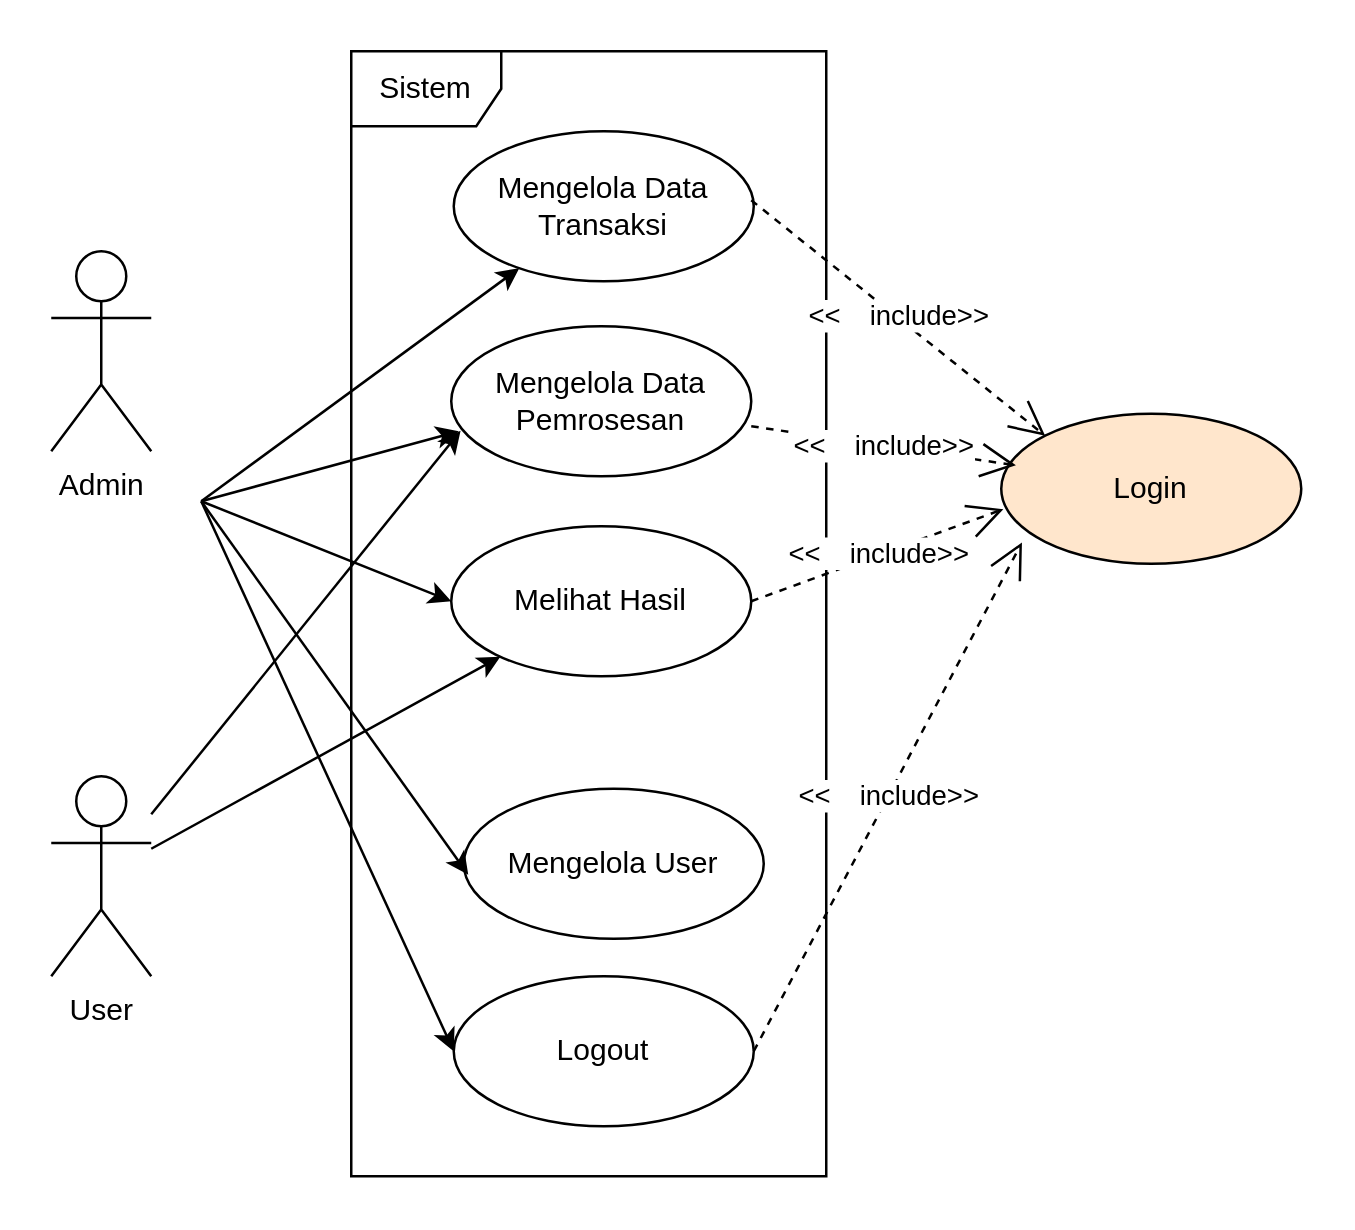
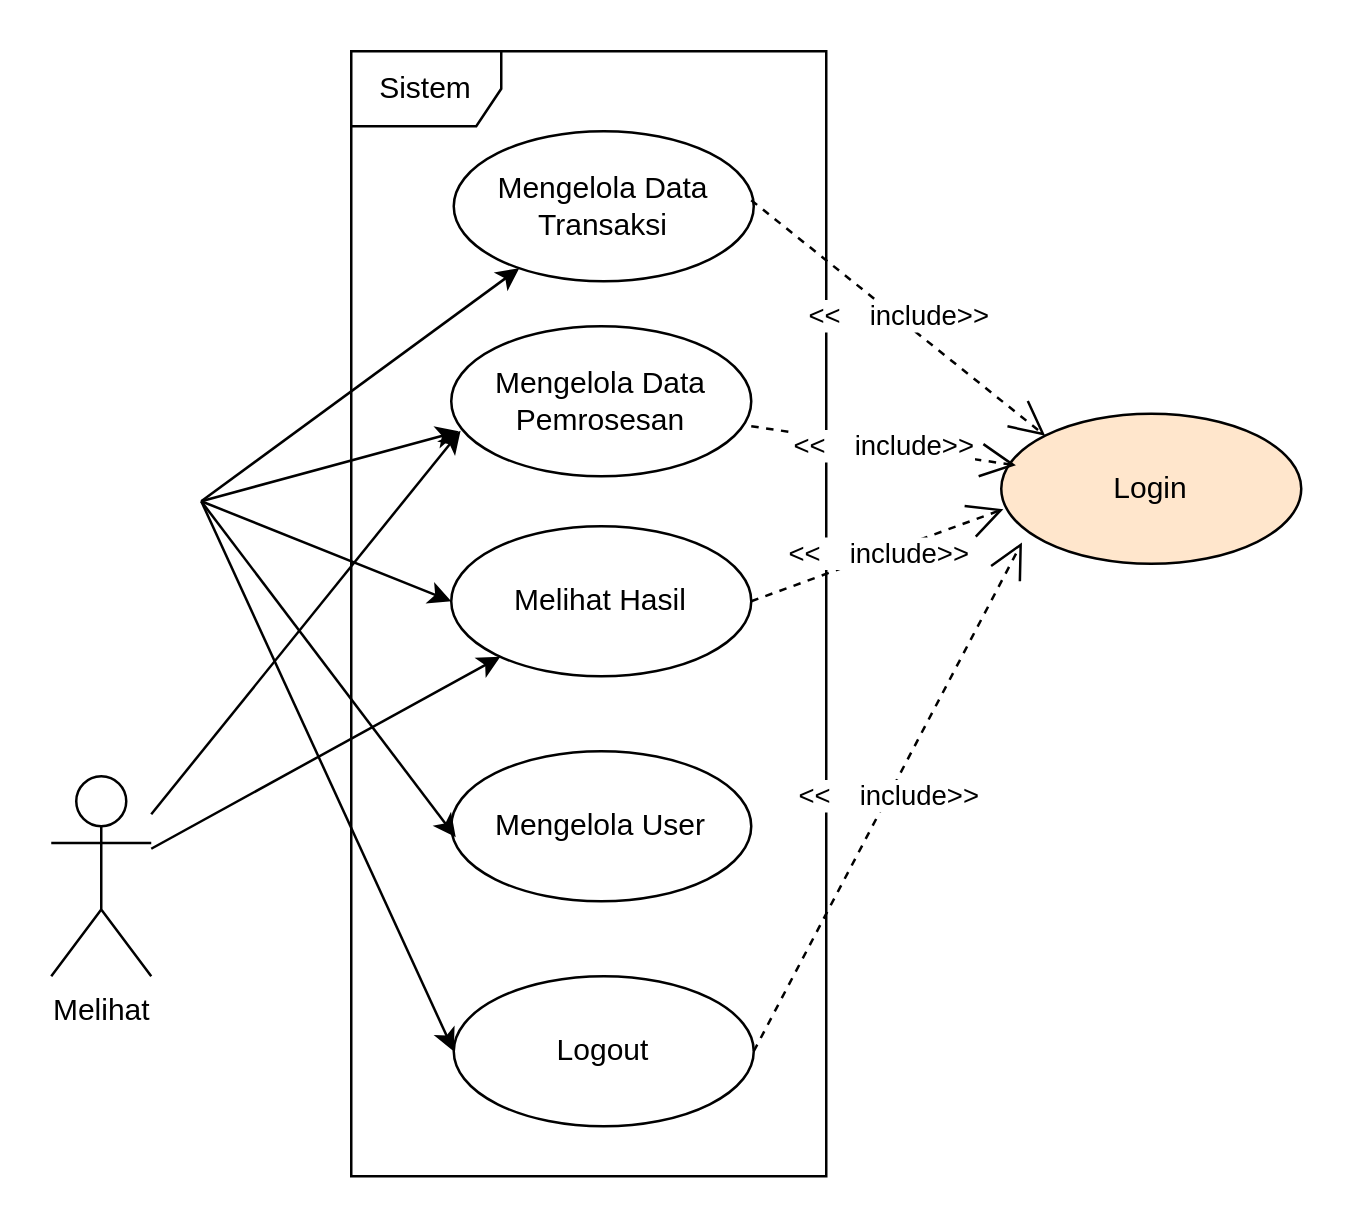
- <mxCell id="5" value="Admin" style="shape=umlActor;verticalLabelPosition=bottom;verticalAlign=top;html=1;outlineConnect=0;" vertex="1" parent="1"><mxGeometry x="20" y="100" width="40" height="80" as="geometry" /></mxCell>
- <mxCell id="17" value="Mengelola User" style="ellipse;whiteSpace=wrap;html=1;" vertex="1" parent="1"><mxGeometry x="185" y="315" width="120" height="60" as="geometry" /></mxCell>
+ <mxCell id="17" value="Mengelola User" style="ellipse;whiteSpace=wrap;html=1;" vertex="1" parent="1"><mxGeometry x="180" y="300" width="120" height="60" as="geometry" /></mxCell>
- <mxCell id="20" value="User" style="shape=umlActor;verticalLabelPosition=bottom;verticalAlign=top;html=1;outlineConnect=0;" vertex="1" parent="1"><mxGeometry x="20" y="310" width="40" height="80" as="geometry" /></mxCell>
+ <mxCell id="20" value="Melihat" style="shape=umlActor;verticalLabelPosition=bottom;verticalAlign=top;html=1;outlineConnect=0;" vertex="1" parent="1"><mxGeometry x="20" y="310" width="40" height="80" as="geometry" /></mxCell>
